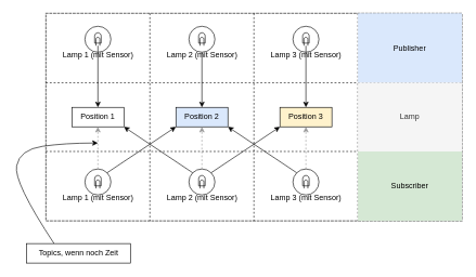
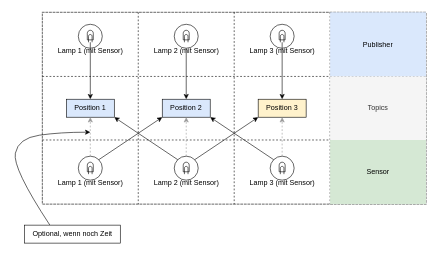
- <mxCell id="39" value="Position 1" style="whiteSpace=wrap;html=1;" parent="1" vertex="1"><mxGeometry x="110" y="165" width="80" height="30" as="geometry" /></mxCell>
+ <mxCell id="39" value="Position 1" style="whiteSpace=wrap;html=1;fillColor=#dae8fc;" parent="1" vertex="1"><mxGeometry x="110" y="165" width="80" height="30" as="geometry" /></mxCell>
- <mxCell id="12" value="Lamp" style="shape=partialRectangle;html=1;whiteSpace=wrap;connectable=0;fillColor=#f5f5f5;top=0;left=0;bottom=0;right=0;overflow=hidden;strokeColor=#666666;fontColor=#333333;" parent="8" vertex="1"><mxGeometry x="480" width="160" height="106" as="geometry"><mxRectangle width="160" height="106" as="alternateBounds" /></mxGeometry></mxCell>
+ <mxCell id="12" value="Topics" style="shape=partialRectangle;html=1;whiteSpace=wrap;connectable=0;fillColor=#f5f5f5;top=0;left=0;bottom=0;right=0;overflow=hidden;strokeColor=#666666;fontColor=#333333;" parent="8" vertex="1"><mxGeometry x="480" width="160" height="106" as="geometry"><mxRectangle width="160" height="106" as="alternateBounds" /></mxGeometry></mxCell>
- <mxCell id="17" value="Subscriber" style="shape=partialRectangle;html=1;whiteSpace=wrap;connectable=0;fillColor=#d5e8d4;top=0;left=0;bottom=0;right=0;overflow=hidden;pointerEvents=1;strokeColor=#82b366;" parent="13" vertex="1"><mxGeometry x="480" width="160" height="107" as="geometry"><mxRectangle width="160" height="107" as="alternateBounds" /></mxGeometry></mxCell>
+ <mxCell id="17" value="Sensor" style="shape=partialRectangle;html=1;whiteSpace=wrap;connectable=0;fillColor=#d5e8d4;top=0;left=0;bottom=0;right=0;overflow=hidden;pointerEvents=1;strokeColor=#82b366;" parent="13" vertex="1"><mxGeometry x="480" width="160" height="107" as="geometry"><mxRectangle width="160" height="107" as="alternateBounds" /></mxGeometry></mxCell>
- <mxCell id="49" value="Topics, wenn noch Zeit" style="text;html=1;align=center;verticalAlign=middle;resizable=0;points=[];autosize=1;strokeColor=default;fillColor=none;" vertex="1" parent="1"><mxGeometry x="40" y="375" width="160" height="30" as="geometry" /></mxCell>
+ <mxCell id="49" value="Optional, wenn noch Zeit" style="text;html=1;align=center;verticalAlign=middle;resizable=0;points=[];autosize=1;strokeColor=default;fillColor=none;" vertex="1" parent="1"><mxGeometry x="40" y="375" width="160" height="30" as="geometry" /></mxCell>
